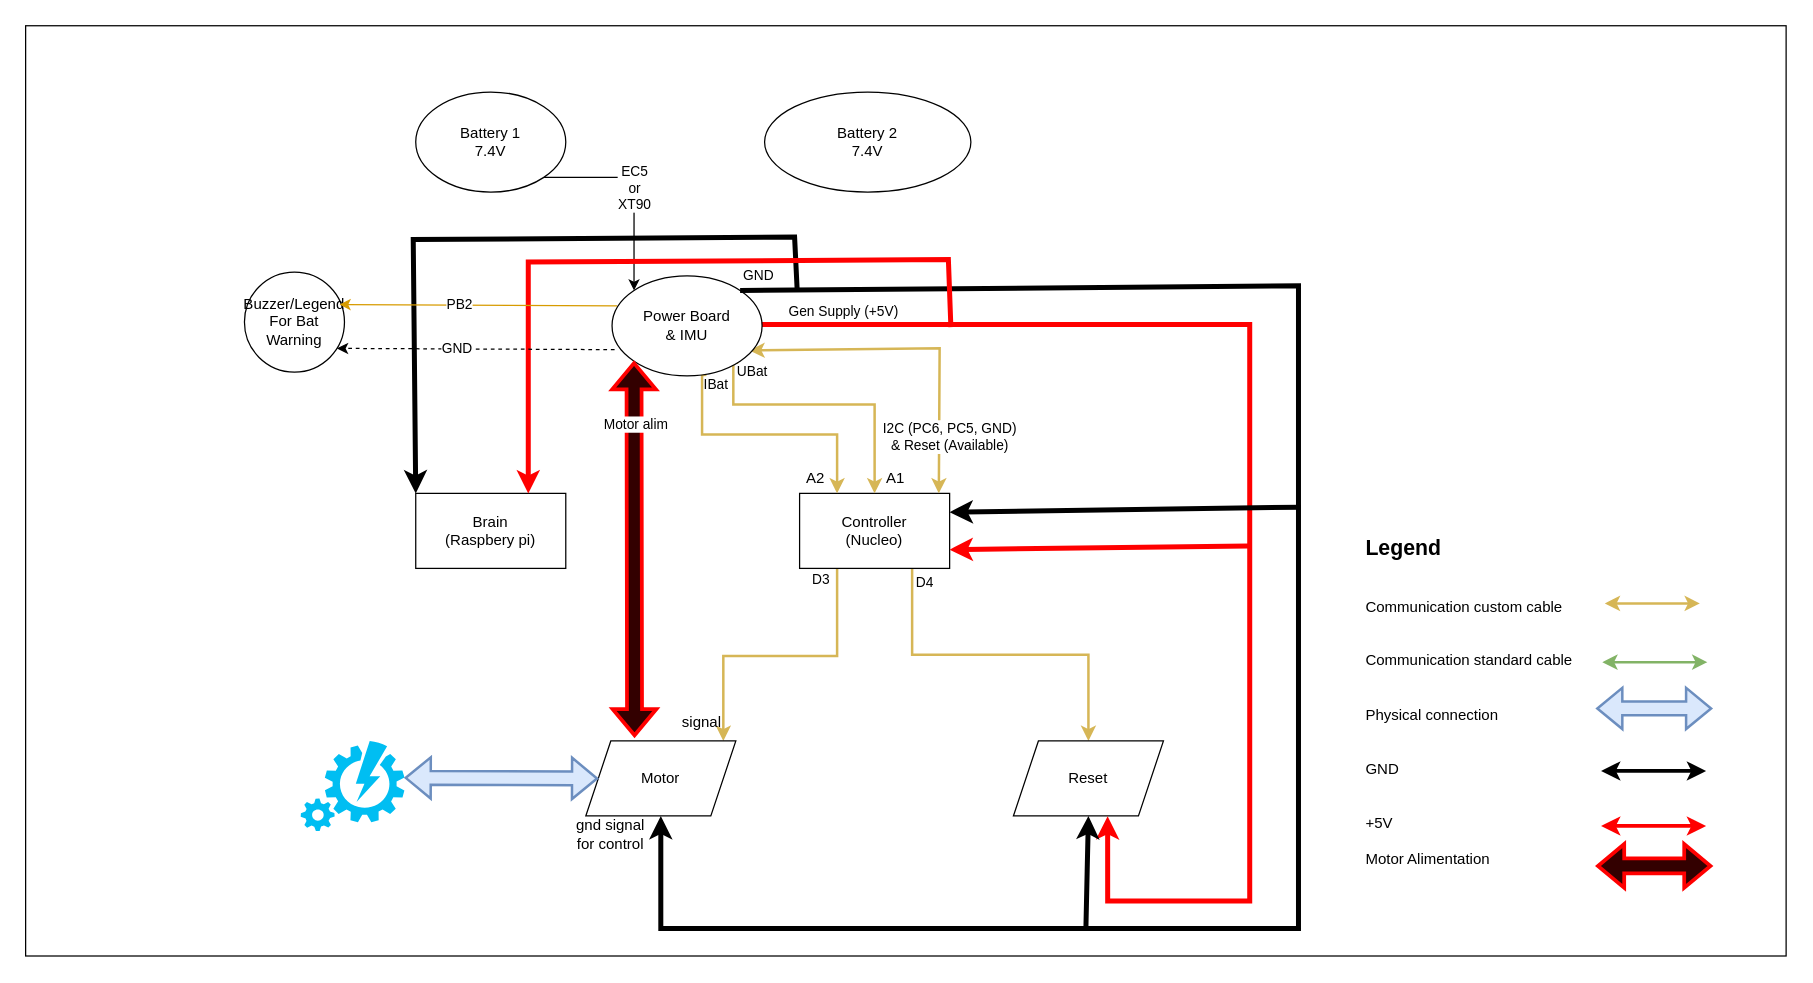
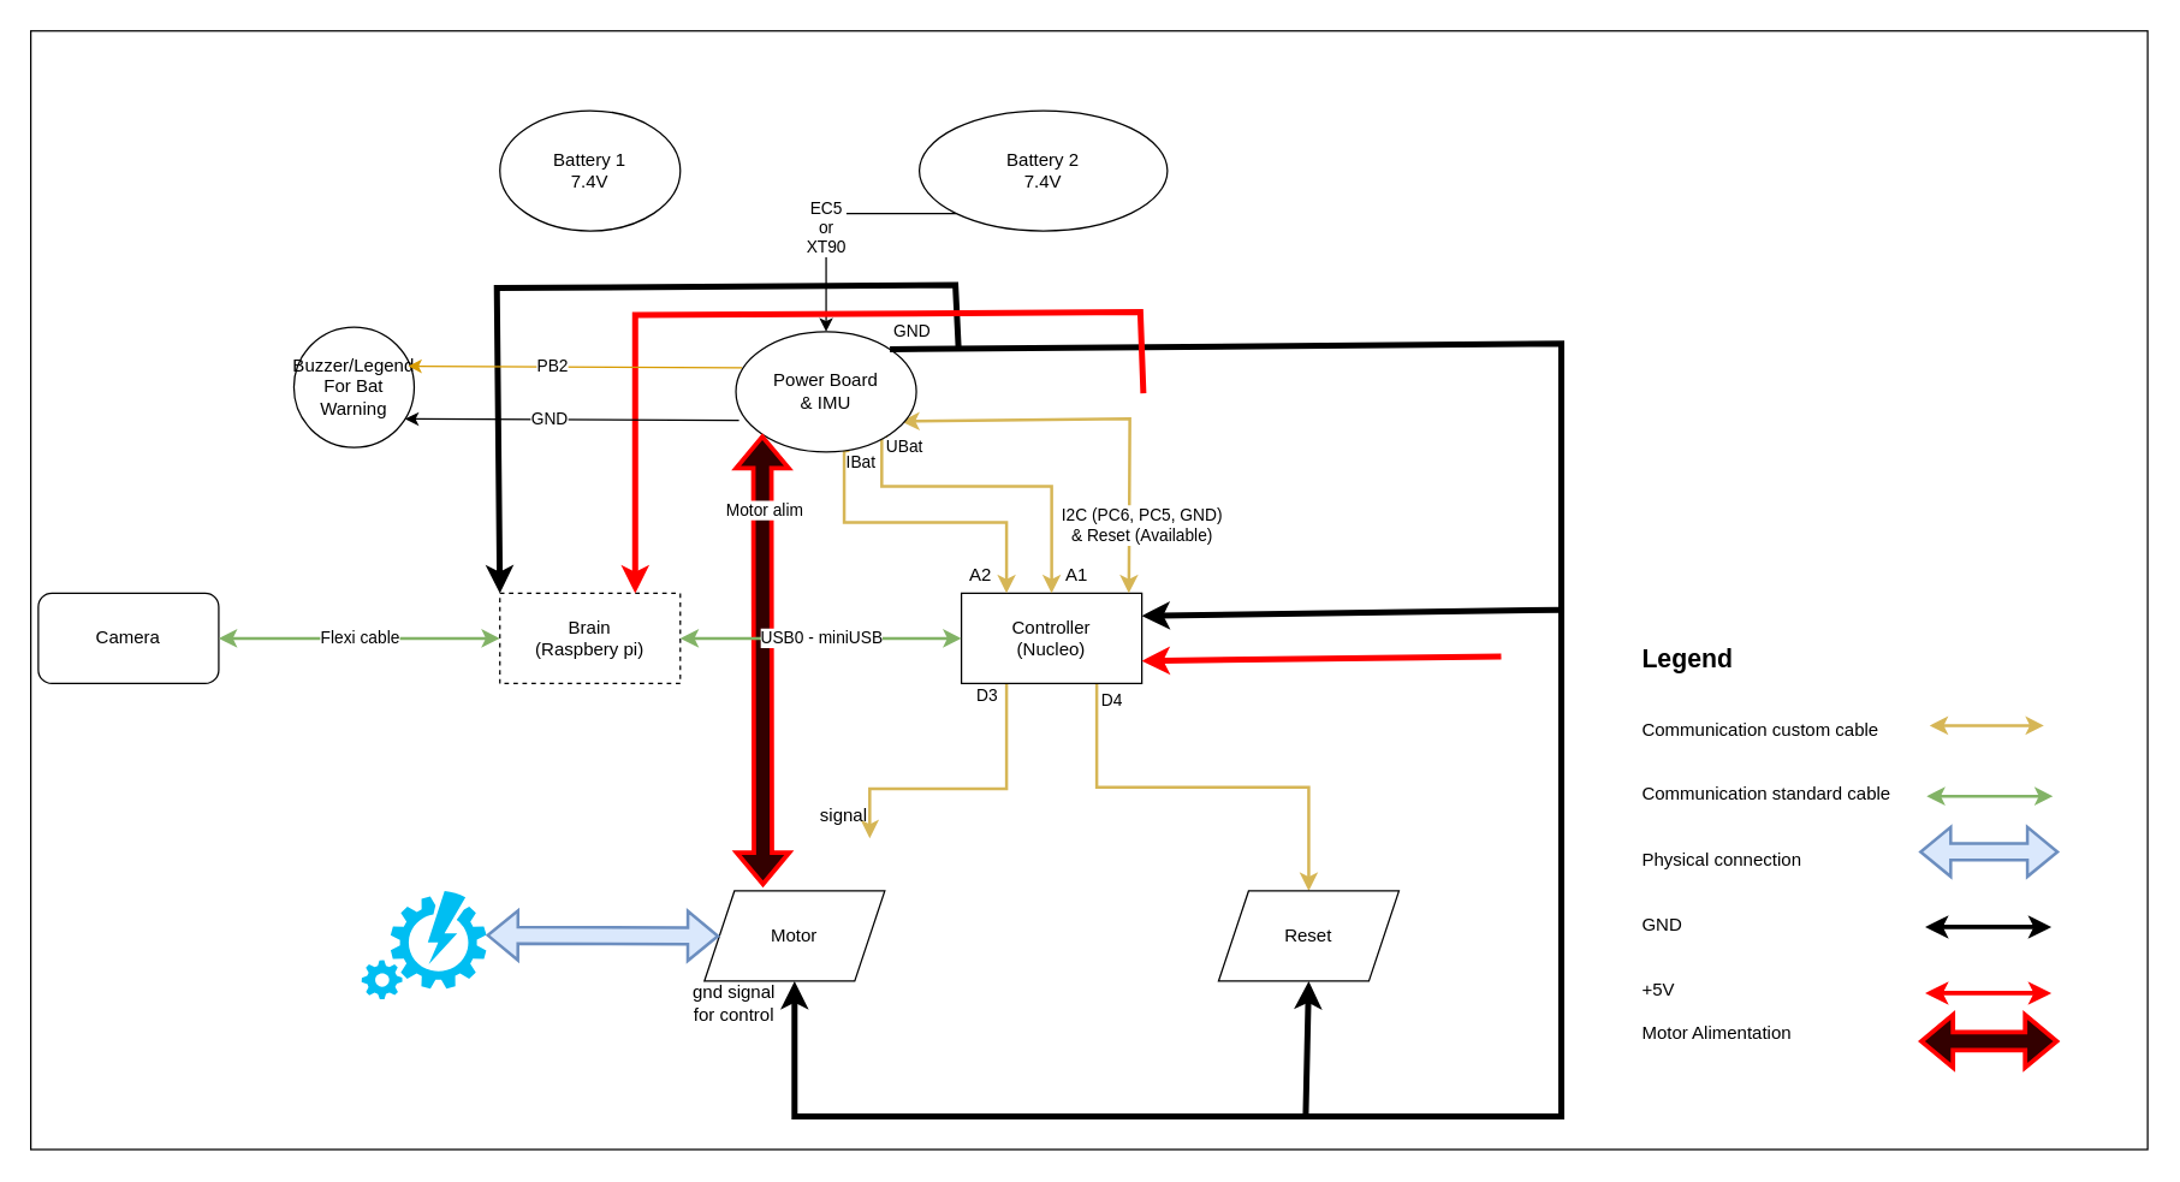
+ <mxCell id="18" value="&lt;div&gt;EC5 &lt;br&gt;&lt;/div&gt;&lt;div&gt;or&lt;/div&gt;&lt;div&gt;XT90&lt;/div&gt;" style="edgeStyle=orthogonalEdgeStyle;rounded=0;orthogonalLoop=1;jettySize=auto;html=1;exitX=0;exitY=1;exitDx=0;exitDy=0;" parent="1" source="19" target="15" edge="1"><mxGeometry x="0.169" relative="1" as="geometry"><mxPoint as="offset" /></mxGeometry></mxCell>
- <mxCell id="16" value="&lt;div&gt;EC5&lt;/div&gt;&lt;div&gt;or&lt;/div&gt;&lt;div&gt;XT90&lt;br&gt;&lt;/div&gt;" style="edgeStyle=orthogonalEdgeStyle;rounded=0;orthogonalLoop=1;jettySize=auto;html=1;exitX=1;exitY=1;exitDx=0;exitDy=0;entryX=0;entryY=0;entryDx=0;entryDy=0;" parent="1" source="17" target="15" edge="1"><mxGeometry relative="1" as="geometry" /></mxCell>
- <mxCell id="42" value="" style="endArrow=classic;html=1;rounded=0;exitX=0.017;exitY=0.738;exitDx=0;exitDy=0;exitPerimeter=0;entryX=0.925;entryY=0.763;entryDx=0;entryDy=0;entryPerimeter=0;dashed=1;" edge="1" parent="1" source="15" target="41"><mxGeometry width="50" height="50" relative="1" as="geometry"><mxPoint x="699" y="414" as="sourcePoint" /><mxPoint x="749" y="364" as="targetPoint" /></mxGeometry></mxCell>
+ <mxCell id="42" value="" style="endArrow=classic;html=1;rounded=0;exitX=0.017;exitY=0.738;exitDx=0;exitDy=0;exitPerimeter=0;entryX=0.925;entryY=0.763;entryDx=0;entryDy=0;entryPerimeter=0;" edge="1" parent="1" source="15" target="41"><mxGeometry width="50" height="50" relative="1" as="geometry"><mxPoint x="699" y="414" as="sourcePoint" /><mxPoint x="749" y="364" as="targetPoint" /></mxGeometry></mxCell>
- <mxCell id="14" value="Gen Supply (+5V)" style="edgeStyle=orthogonalEdgeStyle;rounded=0;jumpSize=21;orthogonalLoop=1;jettySize=auto;html=1;exitX=0.983;exitY=0.588;exitDx=0;exitDy=0;strokeColor=#ff0000;strokeWidth=4;exitPerimeter=0;entryX=0.628;entryY=1.003;entryDx=0;entryDy=0;entryPerimeter=0;" parent="1" source="15" target="11" edge="1"><mxGeometry x="-0.842" y="10" relative="1" as="geometry"><Array as="points"><mxPoint x="603" y="259" /><mxPoint x="999" y="259" /><mxPoint x="999" y="720" /><mxPoint x="885" y="720" /></Array><mxPoint as="offset" /><mxPoint x="885" y="658" as="targetPoint" /></mxGeometry></mxCell>
+ <mxCell id="7" value="Camera" style="rounded=1;whiteSpace=wrap;html=1;" parent="1" vertex="1"><mxGeometry x="25" y="394" width="120" height="60" as="geometry" /></mxCell>
+ <mxCell id="8" value="Flexi cable" style="endArrow=classic;startArrow=classic;html=1;rounded=0;exitX=1;exitY=0.5;exitDx=0;exitDy=0;entryX=0;entryY=0.5;entryDx=0;entryDy=0;fillColor=#d5e8d4;strokeColor=#82b366;strokeWidth=2;" parent="1" source="7" target="3" edge="1"><mxGeometry width="50" height="50" relative="1" as="geometry"><mxPoint x="573" y="697" as="sourcePoint" /><mxPoint x="623" y="647" as="targetPoint" /></mxGeometry></mxCell>
- <mxCell id="3" value="&lt;div&gt;Brain&lt;/div&gt;&lt;div&gt;(Raspbery pi)&lt;br&gt;&lt;/div&gt;" style="rounded=0;whiteSpace=wrap;html=1;" parent="1" vertex="1"><mxGeometry x="332" y="394" width="120" height="60" as="geometry" /></mxCell>
+ <mxCell id="3" value="&lt;div&gt;Brain&lt;/div&gt;&lt;div&gt;(Raspbery pi)&lt;br&gt;&lt;/div&gt;" style="rounded=0;whiteSpace=wrap;html=1;dashed=1;" parent="1" vertex="1"><mxGeometry x="332" y="394" width="120" height="60" as="geometry" /></mxCell>
+ <mxCell id="40" value="USB0 - miniUSB" style="endArrow=classic;startArrow=classic;html=1;rounded=0;entryX=0;entryY=0.5;entryDx=0;entryDy=0;exitX=1;exitY=0.5;exitDx=0;exitDy=0;fillColor=#d5e8d4;strokeColor=#82b366;strokeWidth=2;" parent="1" source="3" target="6" edge="1"><mxGeometry width="50" height="50" relative="1" as="geometry"><mxPoint x="573" y="697" as="sourcePoint" /><mxPoint x="623" y="647" as="targetPoint" /></mxGeometry></mxCell>
- <mxCell id="28" value="signal" style="text;html=1;strokeColor=none;fillColor=none;align=center;verticalAlign=middle;whiteSpace=wrap;rounded=0;" parent="1" vertex="1"><mxGeometry x="527" y="562" width="68" height="30" as="geometry" /></mxCell>
+ <mxCell id="28" value="signal" style="text;html=1;strokeColor=none;fillColor=none;align=center;verticalAlign=middle;whiteSpace=wrap;rounded=0;" parent="1" vertex="1"><mxGeometry x="527" y="527" width="68" height="30" as="geometry" /></mxCell>
